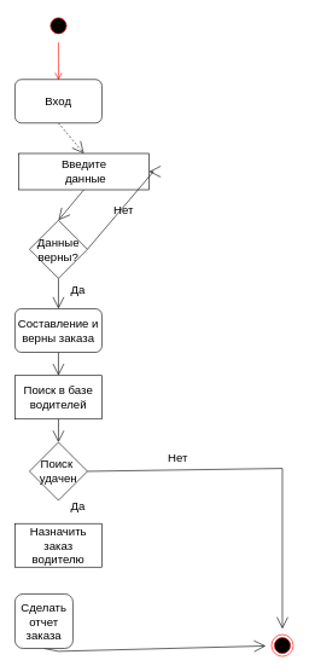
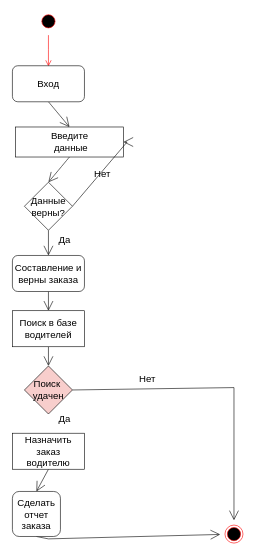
- <mxCell id="4" style="edgeStyle=none;curved=1;rounded=0;orthogonalLoop=1;jettySize=auto;html=1;exitX=0.5;exitY=1;exitDx=0;exitDy=0;entryX=0.5;entryY=0;entryDx=0;entryDy=0;fontSize=12;endArrow=open;startSize=14;endSize=14;sourcePerimeterSpacing=8;targetPerimeterSpacing=8;dashed=1;" edge="1" parent="1" source="5" target="7"><mxGeometry relative="1" as="geometry" /></mxCell>
+ <mxCell id="4" style="edgeStyle=none;curved=1;rounded=0;orthogonalLoop=1;jettySize=auto;html=1;exitX=0.5;exitY=1;exitDx=0;exitDy=0;entryX=0.5;entryY=0;entryDx=0;entryDy=0;fontSize=12;endArrow=open;startSize=14;endSize=14;sourcePerimeterSpacing=8;targetPerimeterSpacing=8;" edge="1" parent="1" source="5" target="7"><mxGeometry relative="1" as="geometry" /></mxCell>
- <mxCell id="18" value="Поиск&amp;nbsp;&lt;br&gt;удачен" style="rhombus;whiteSpace=wrap;html=1;fontSize=16;" vertex="1" parent="1"><mxGeometry x="40" y="609" width="80" height="80" as="geometry" /></mxCell>
+ <mxCell id="18" value="Поиск&amp;nbsp;&lt;br&gt;удачен" style="rhombus;whiteSpace=wrap;html=1;fontSize=16;fillColor=#f8cecc;" vertex="1" parent="1"><mxGeometry x="40" y="609" width="80" height="80" as="geometry" /></mxCell>
+ <mxCell id="21" style="edgeStyle=none;rounded=0;orthogonalLoop=1;jettySize=auto;html=1;exitX=0.5;exitY=1;exitDx=0;exitDy=0;entryX=0.5;entryY=0;entryDx=0;entryDy=0;fontSize=12;endArrow=open;startSize=14;endSize=14;sourcePerimeterSpacing=8;targetPerimeterSpacing=8;" edge="1" parent="1" source="22" target="25"><mxGeometry relative="1" as="geometry" /></mxCell>
